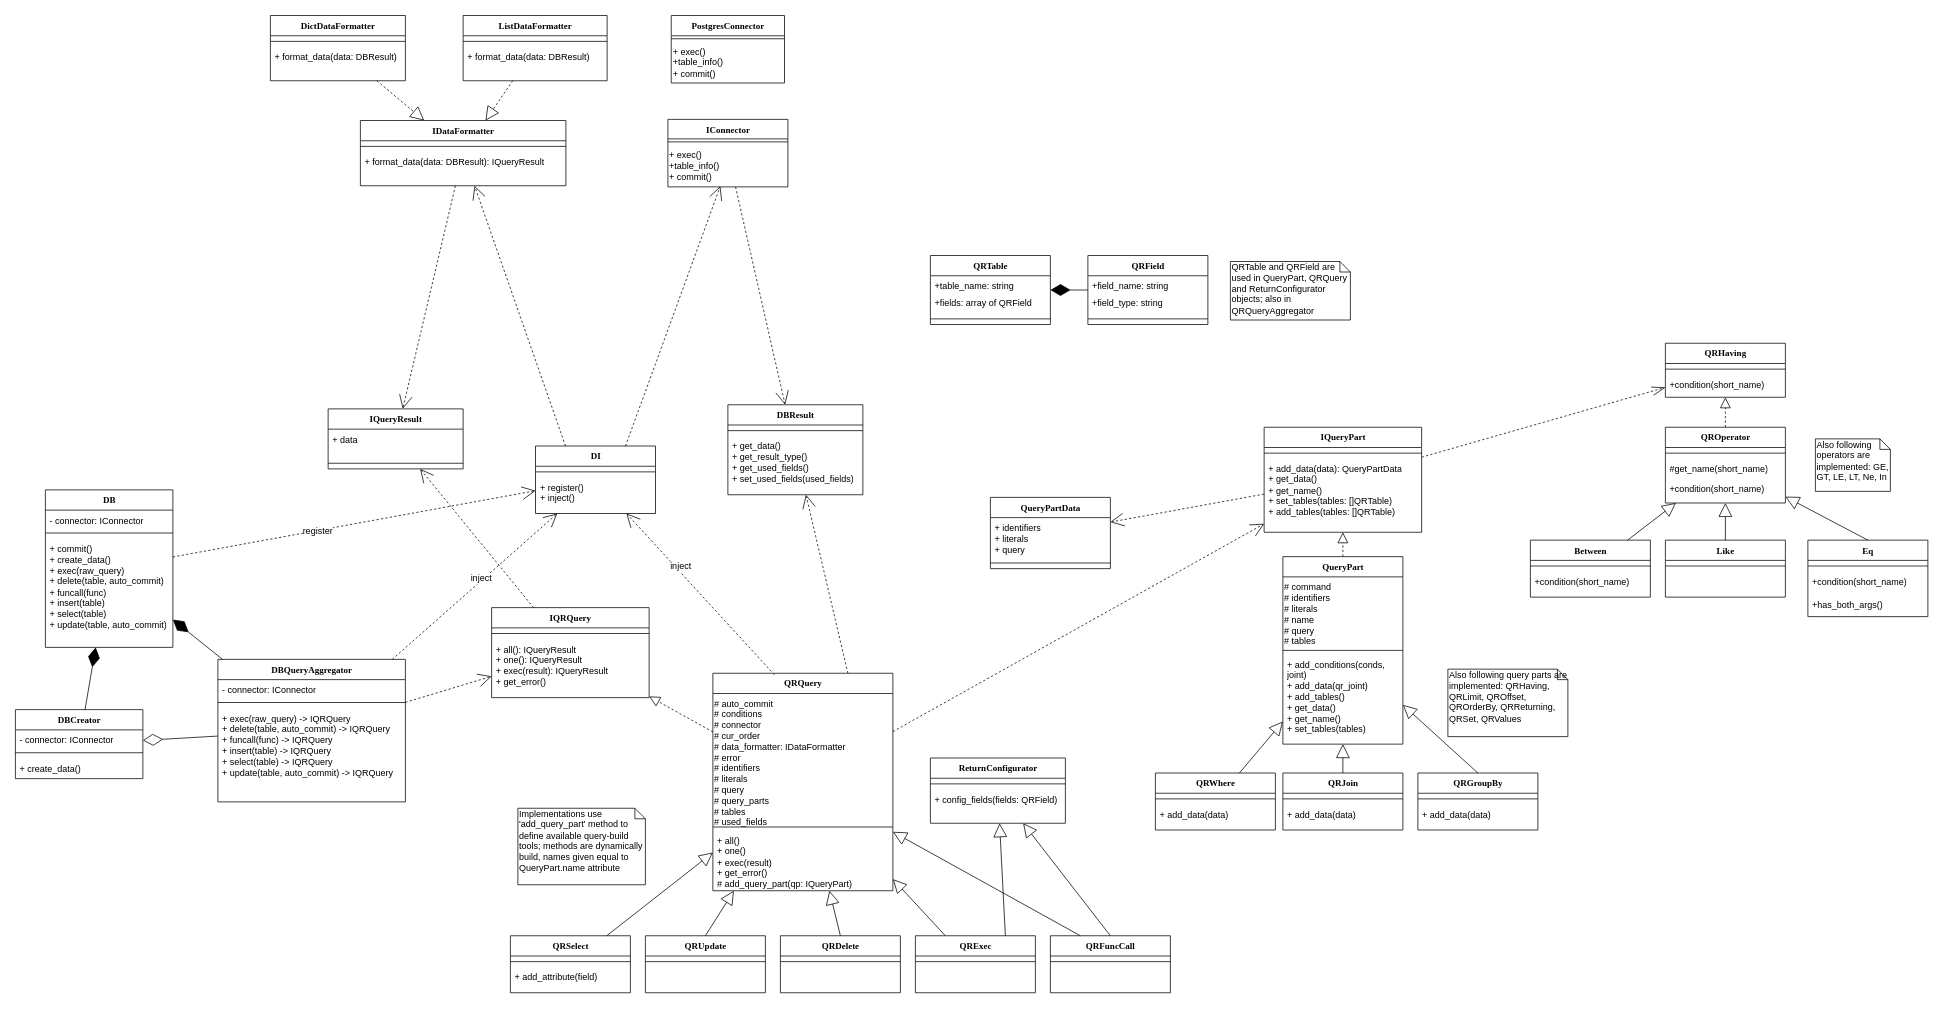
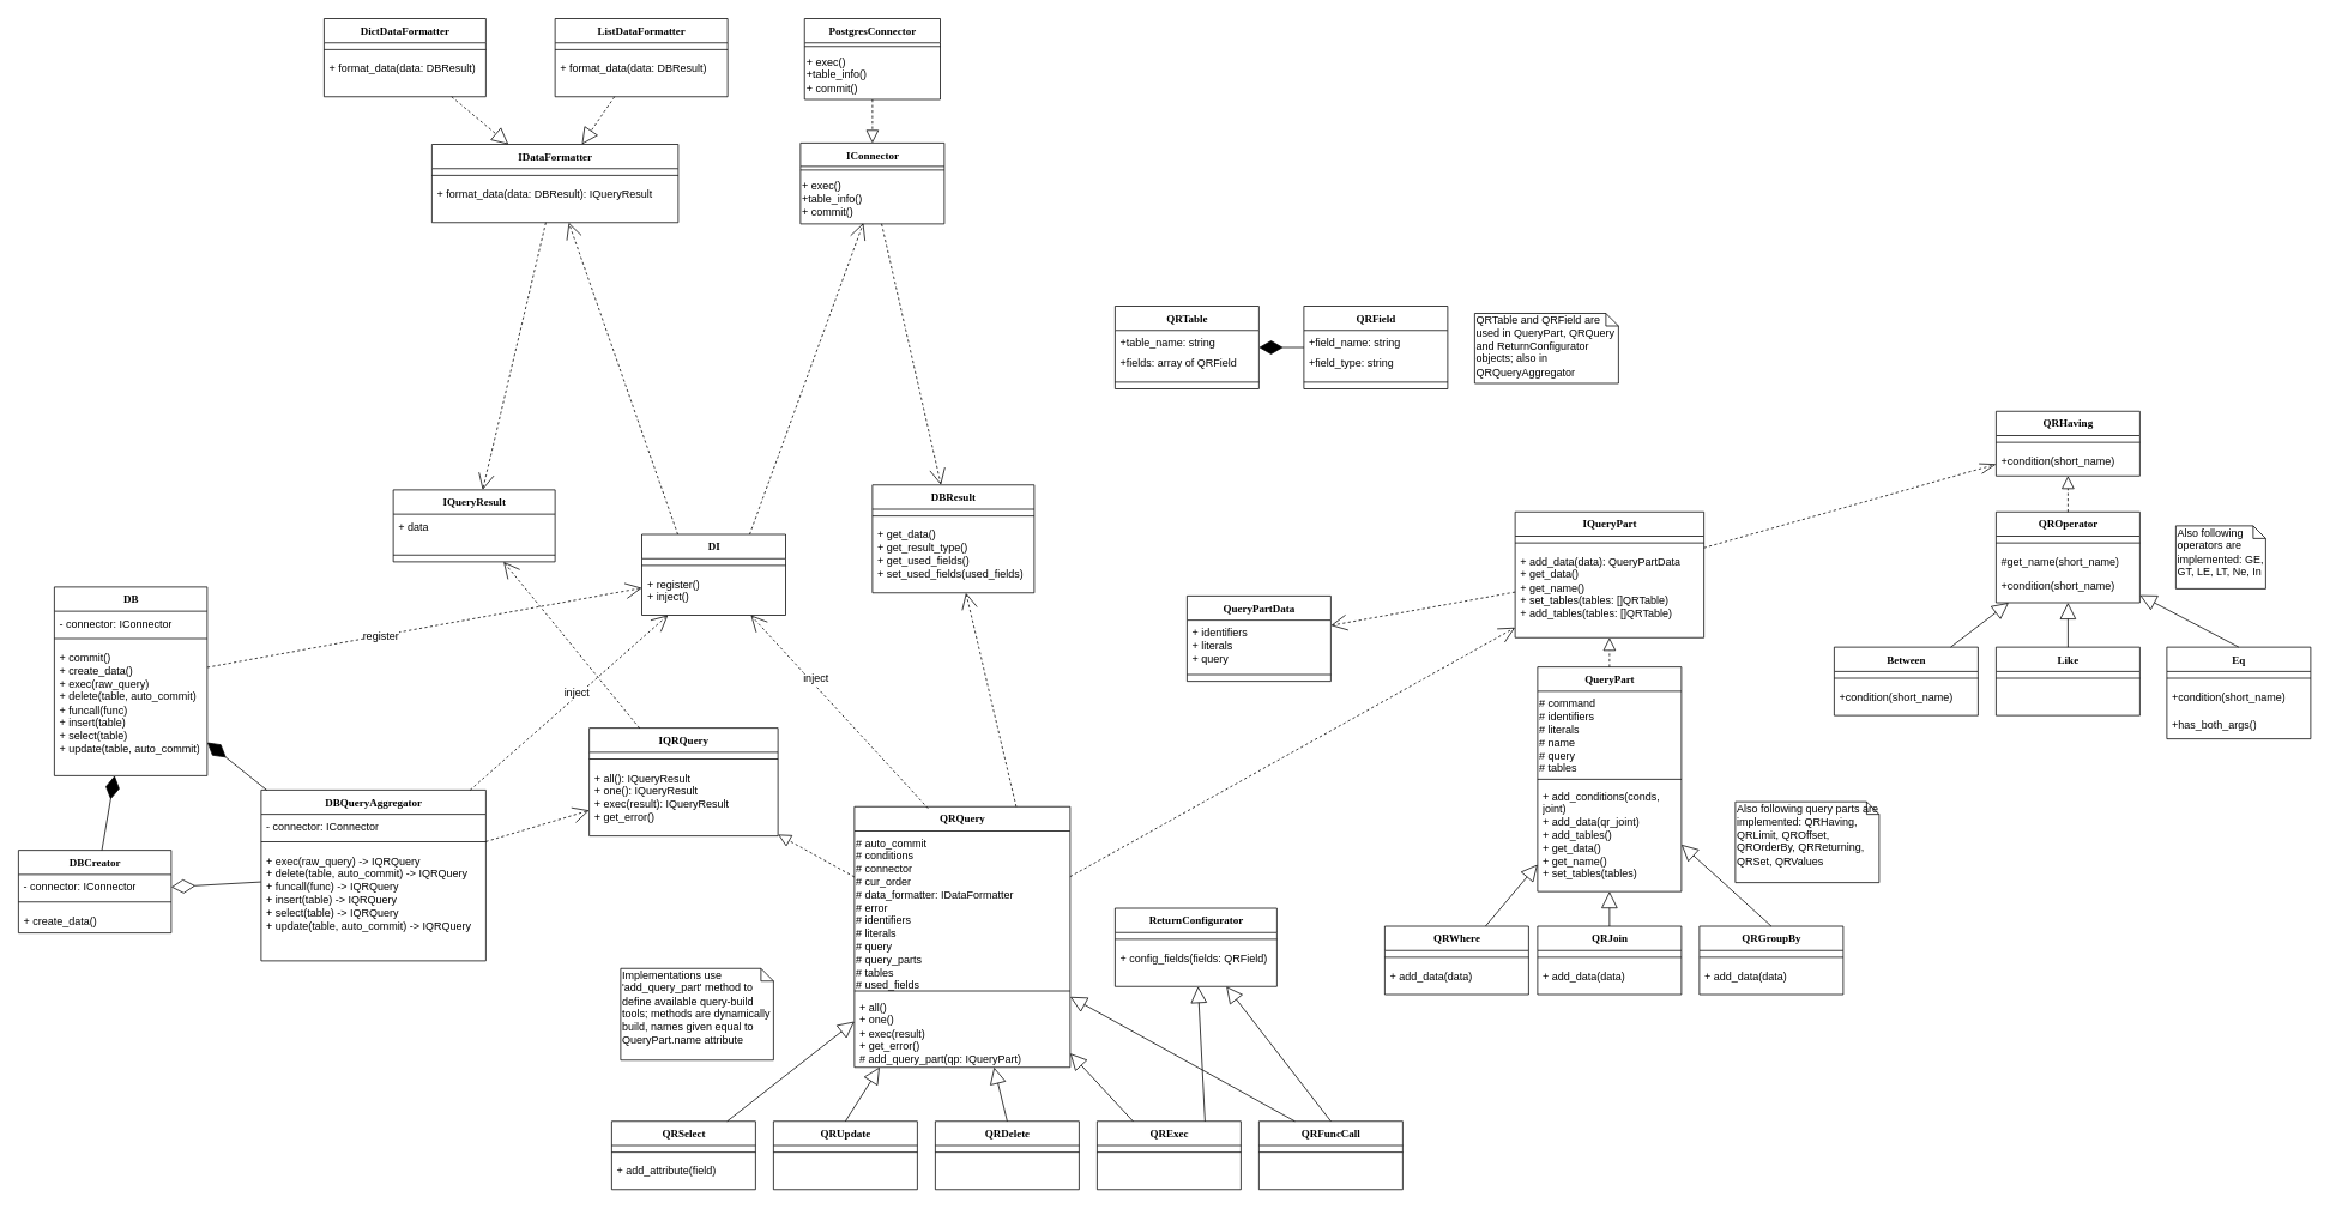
+ <mxCell id="9" value="" style="endArrow=block;dashed=1;endFill=0;endSize=12;html=1;" parent="1" source="6" target="3" edge="1"><mxGeometry width="160" relative="1" as="geometry"><mxPoint x="1100" y="621" as="sourcePoint" /><mxPoint x="1150" y="554" as="targetPoint" /></mxGeometry></mxCell>
